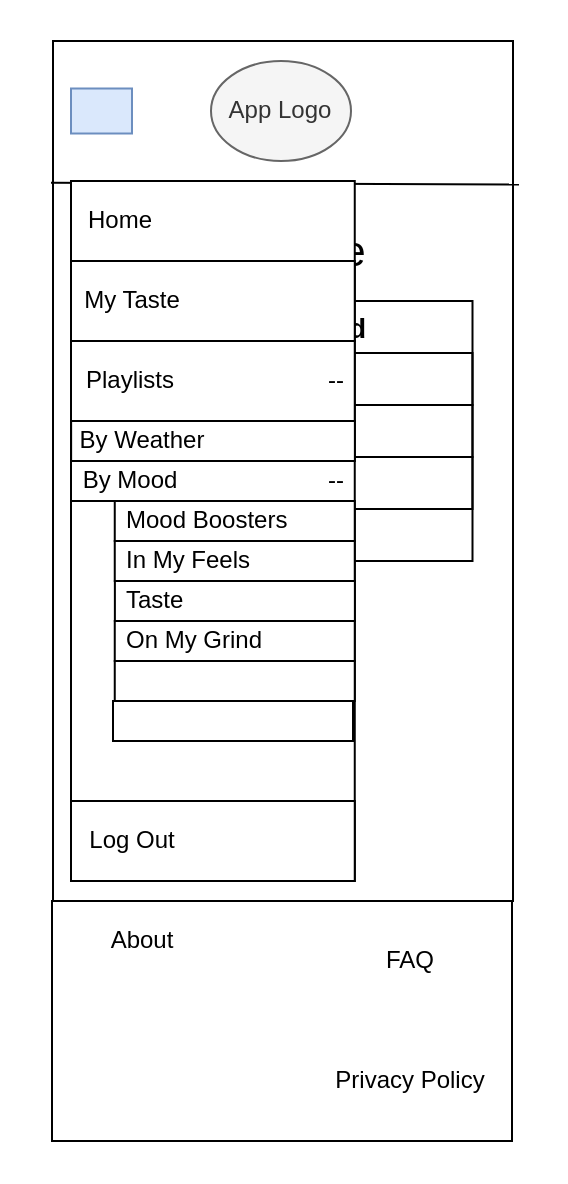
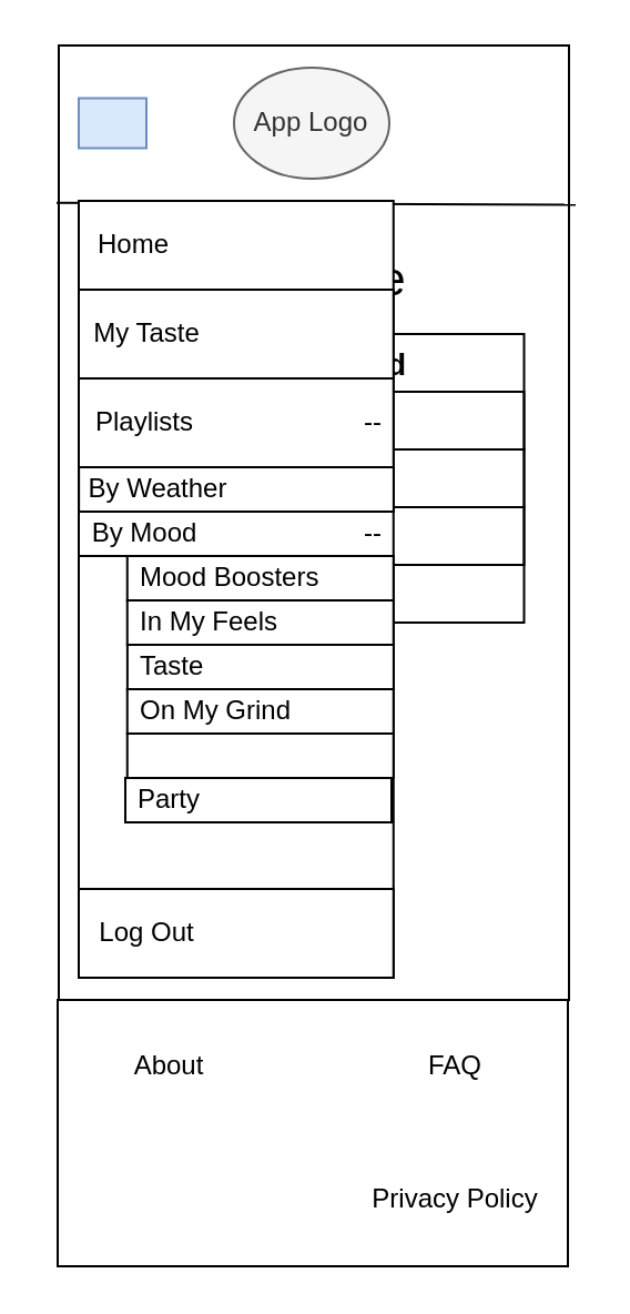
+ <mxCell id="41" value="Party" style="text;html=1;strokeColor=none;fillColor=none;align=left;verticalAlign=middle;whiteSpace=wrap;rounded=0;" vertex="1" parent="1"><mxGeometry x="60.06" y="350" width="90" height="20" as="geometry" /></mxCell>
- <mxCell id="9" value="About" style="text;html=1;strokeColor=none;fillColor=none;align=center;verticalAlign=middle;whiteSpace=wrap;rounded=0;" vertex="1" parent="1"><mxGeometry x="50.5" y="460" width="40" height="20" as="geometry" /></mxCell>
+ <mxCell id="9" value="About" style="text;html=1;strokeColor=none;fillColor=none;align=center;verticalAlign=middle;whiteSpace=wrap;rounded=0;" vertex="1" parent="1"><mxGeometry x="55.5" y="470" width="40" height="20" as="geometry" /></mxCell>
